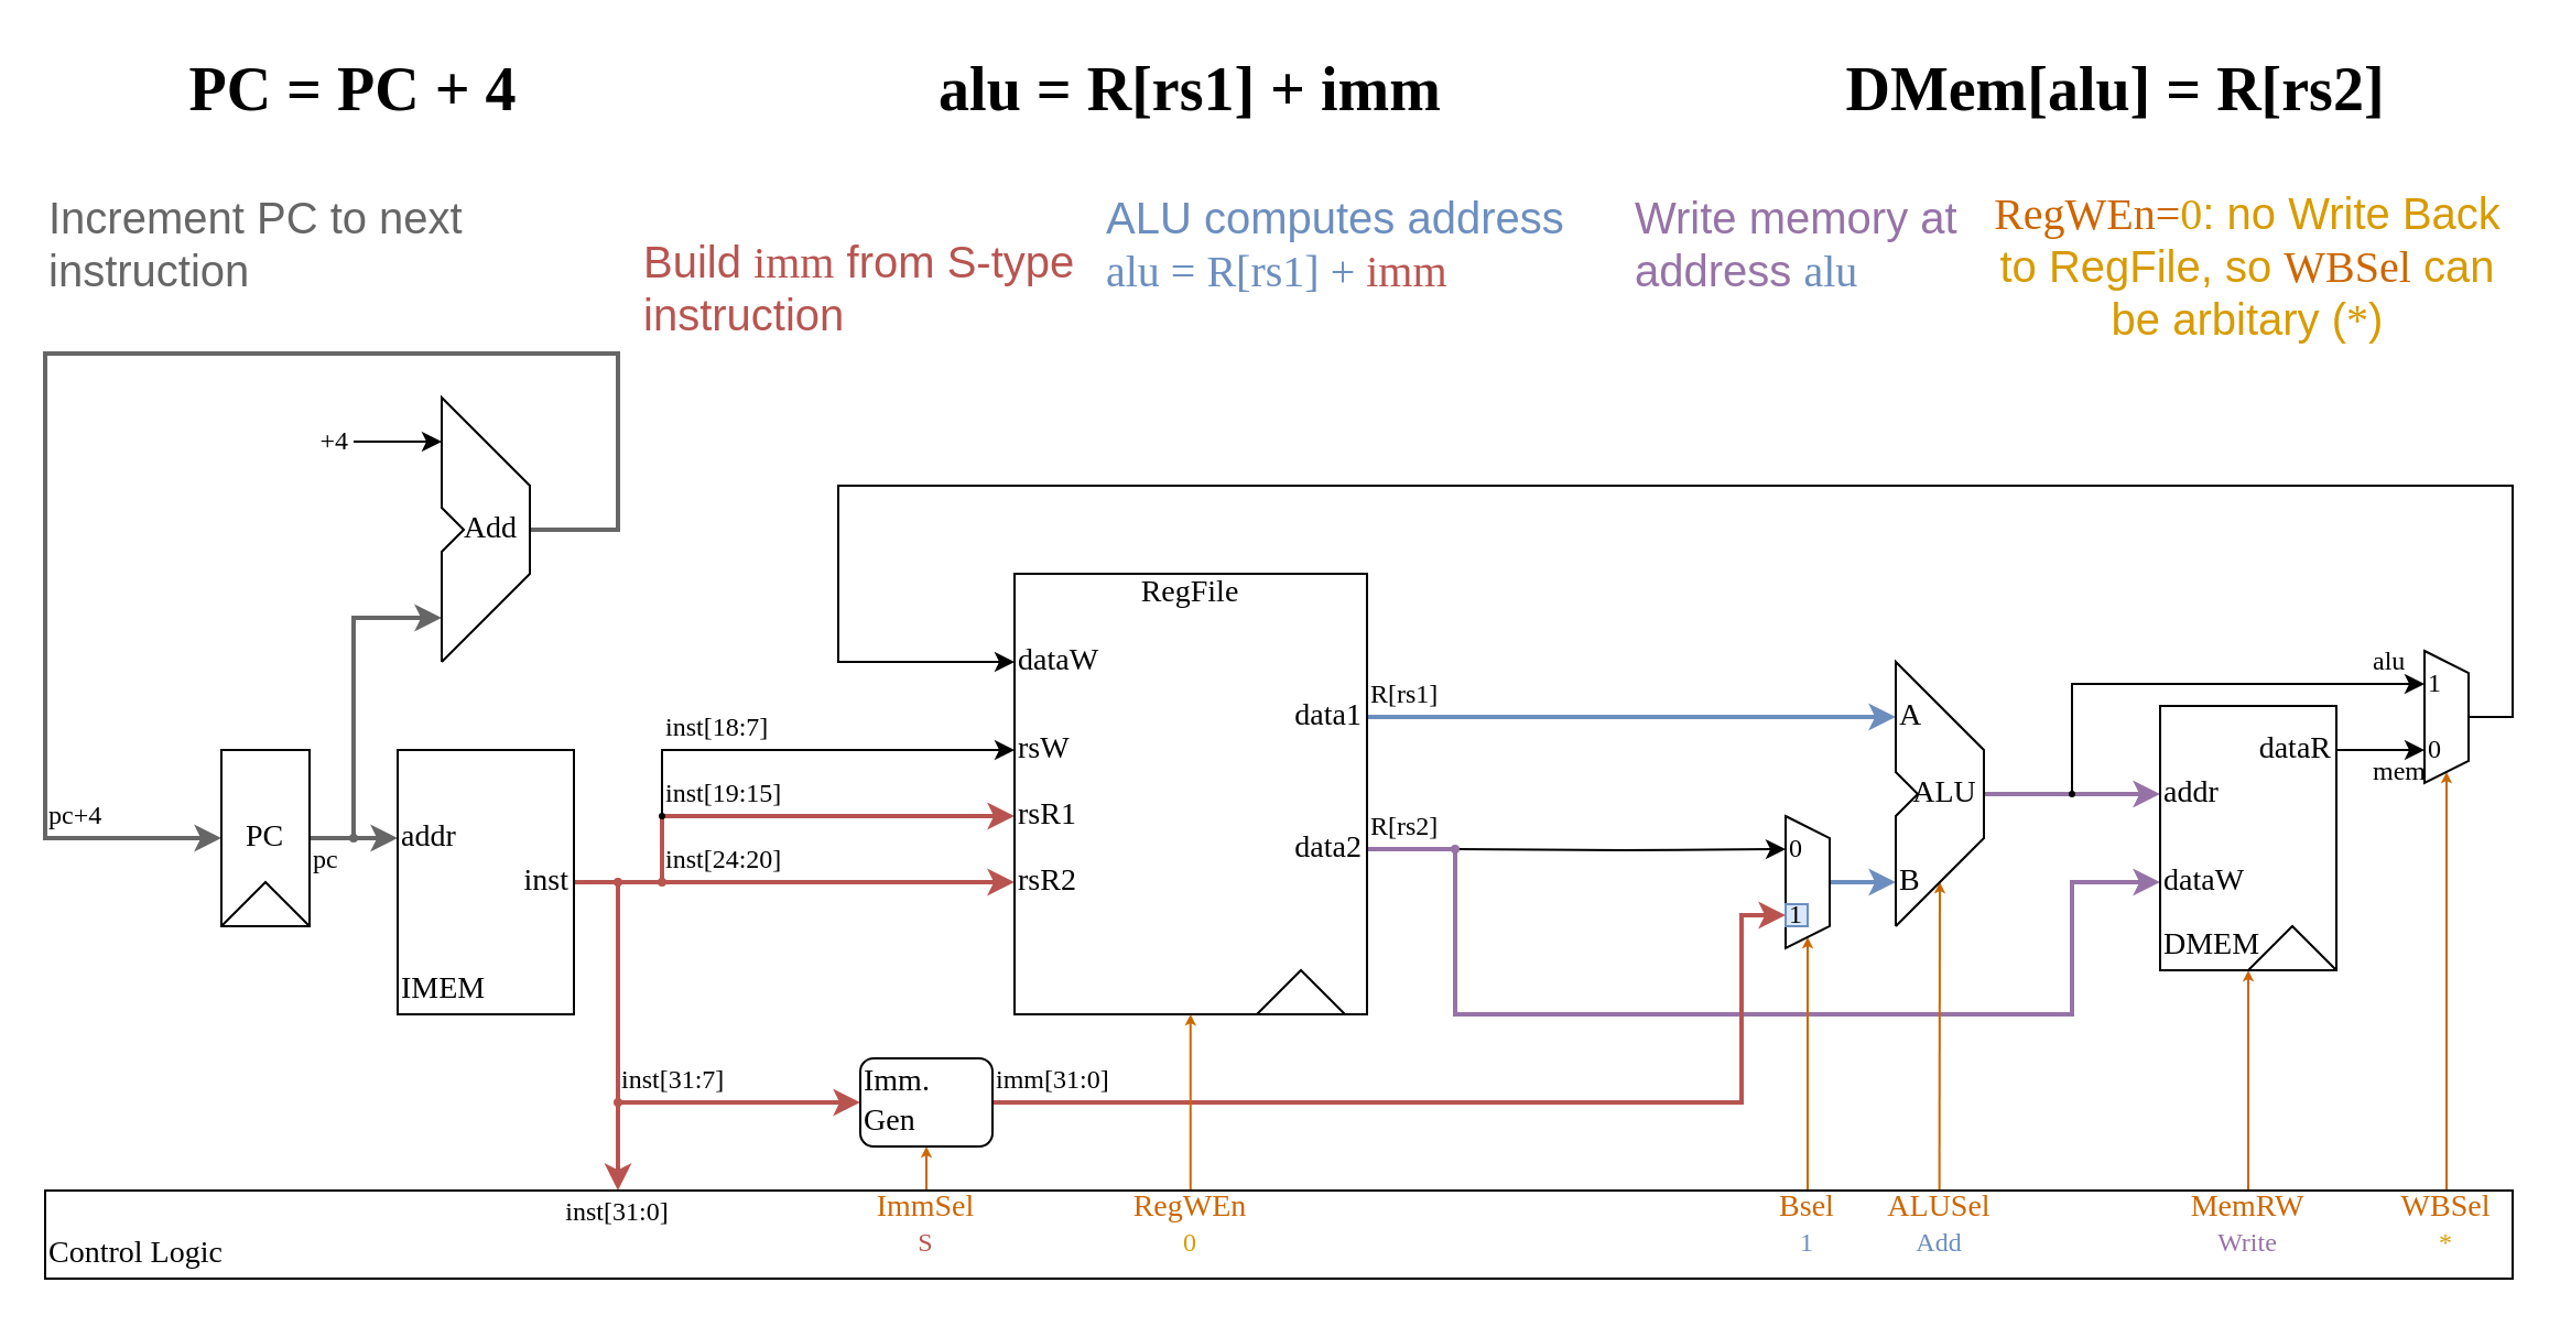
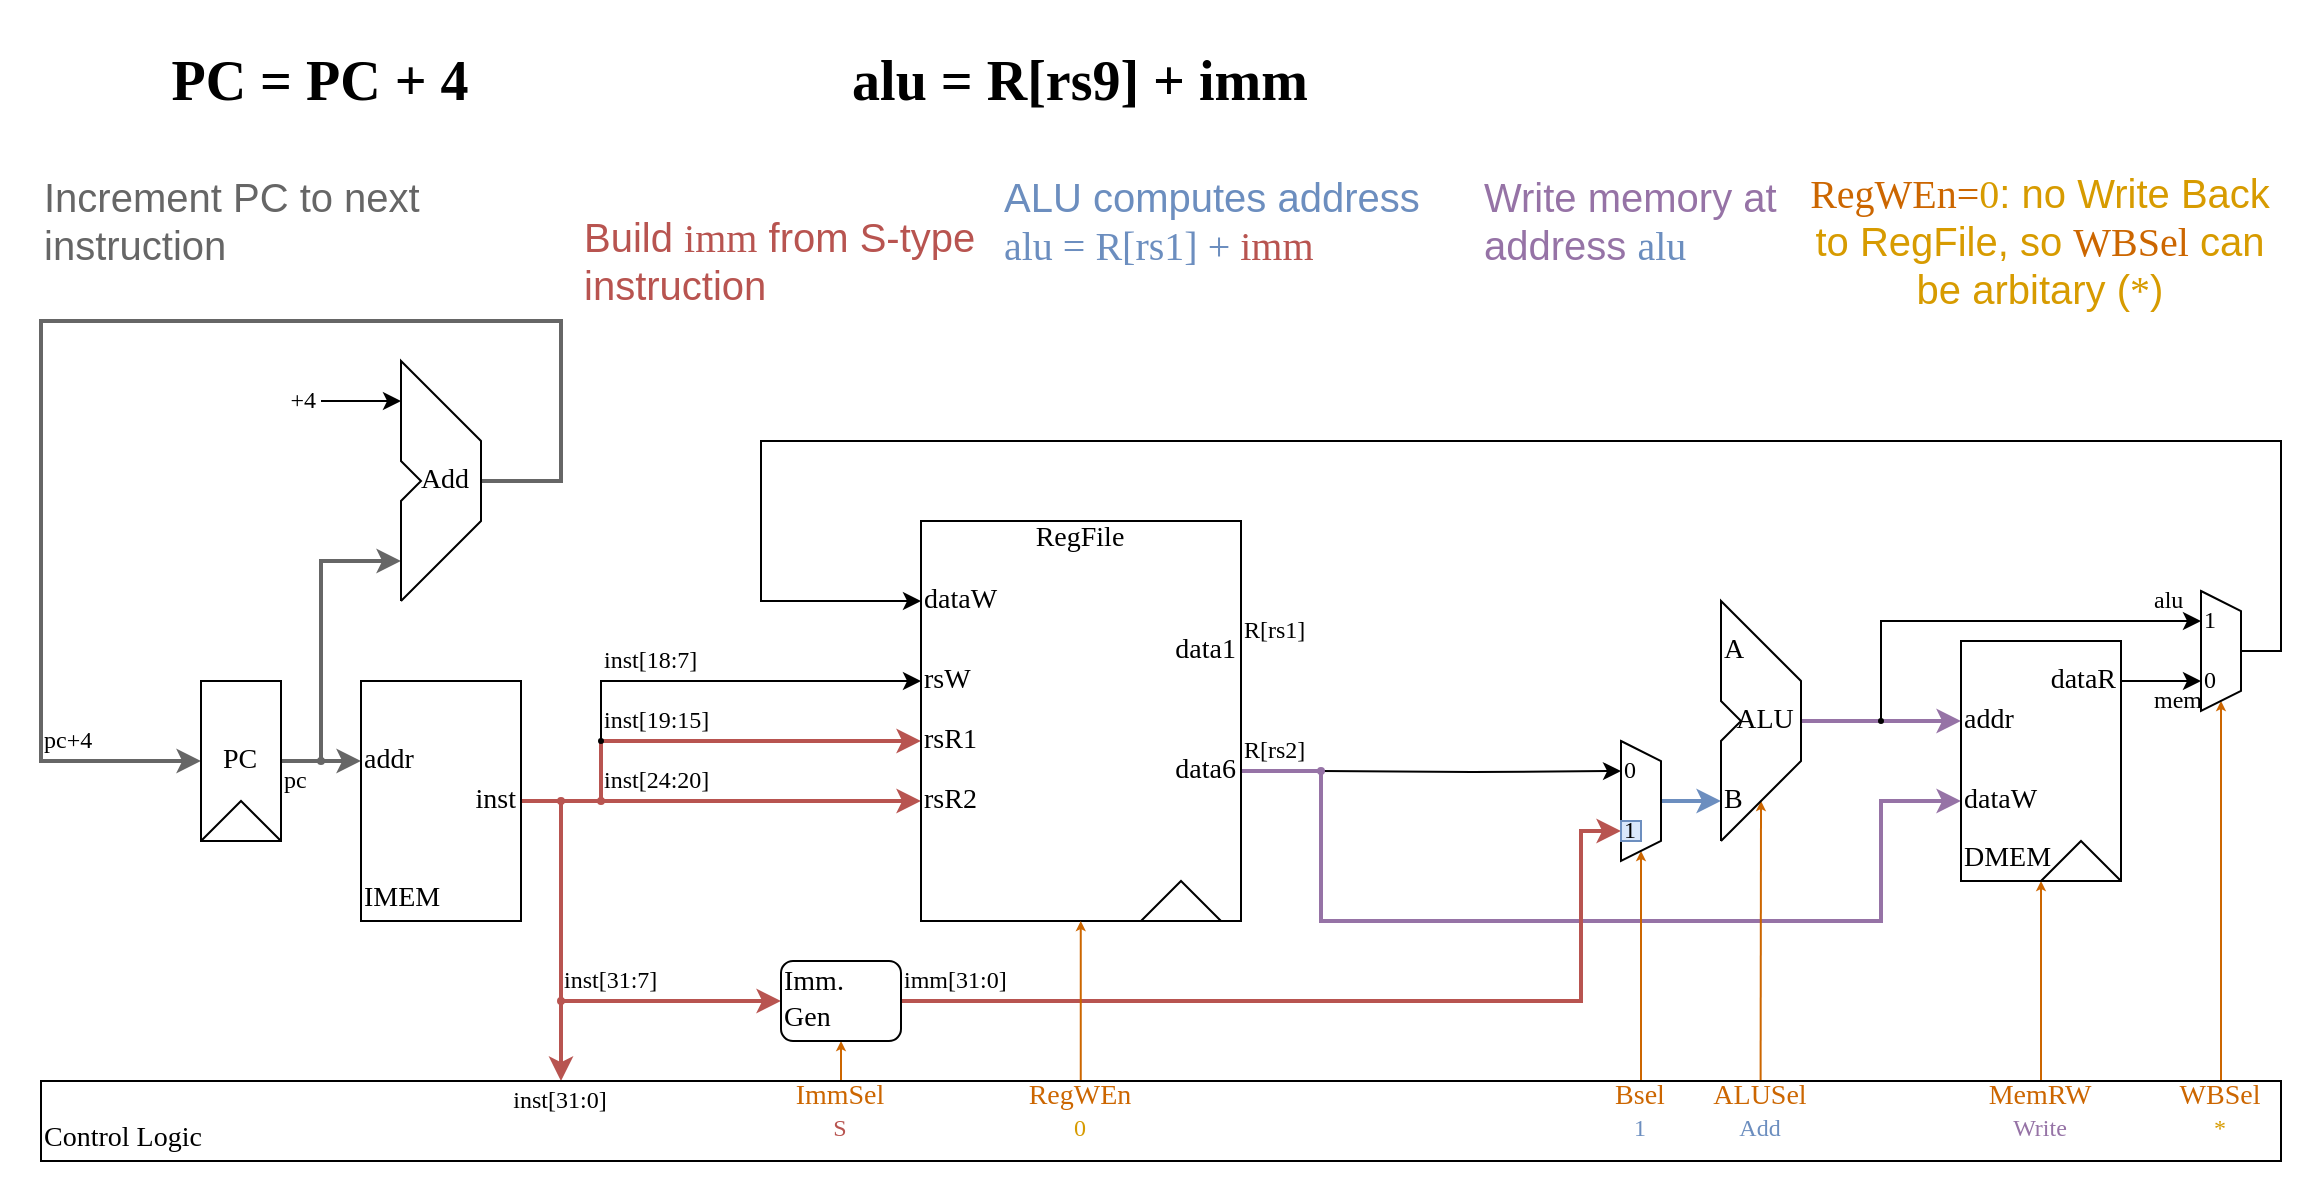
- <mxCell id="46" value="&lt;font style=&quot;font-size: 28px;&quot;&gt;alu = R[rs1] + imm&lt;/font&gt;" style="text;strokeColor=none;align=center;fillColor=none;html=1;verticalAlign=middle;whiteSpace=wrap;rounded=0;fontFamily=Ubuntu mono;fontStyle=1" parent="1" vertex="1"><mxGeometry x="300" y="20" width="480" height="40" as="geometry" /></mxCell>
+ <mxCell id="46" value="&lt;font style=&quot;font-size: 28px;&quot;&gt;alu = R[rs9] + imm&lt;/font&gt;" style="text;strokeColor=none;align=center;fillColor=none;html=1;verticalAlign=middle;whiteSpace=wrap;rounded=0;fontFamily=Ubuntu mono;fontStyle=1" parent="1" vertex="1"><mxGeometry x="300" y="20" width="480" height="40" as="geometry" /></mxCell>
- <mxCell id="74" value="&lt;font style=&quot;font-size: 28px;&quot;&gt;DMem[alu] = R[rs2]&lt;/font&gt;" style="text;strokeColor=none;align=center;fillColor=none;html=1;verticalAlign=middle;whiteSpace=wrap;rounded=0;fontFamily=Ubuntu mono;fontStyle=1" parent="1" vertex="1"><mxGeometry x="780" y="20" width="360" height="40" as="geometry" /></mxCell>
- <mxCell id="22" style="edgeStyle=orthogonalEdgeStyle;rounded=0;orthogonalLoop=1;jettySize=auto;html=1;entryX=0;entryY=0.5;entryDx=0;entryDy=0;fontFamily=Ubuntu mono;fillColor=#dae8fc;gradientColor=#7ea6e0;strokeColor=#6c8ebf;strokeWidth=2;" parent="1" source="29" target="86" edge="1"><mxGeometry relative="1" as="geometry" /></mxCell>
- <mxCell id="30" value="&lt;font style=&quot;font-size: 14px;&quot;&gt;data2&lt;/font&gt;" style="text;strokeColor=none;align=right;fillColor=none;html=1;verticalAlign=middle;whiteSpace=wrap;rounded=0;fontFamily=Ubuntu mono;" parent="23" vertex="1"><mxGeometry x="120" y="120" width="40" height="10" as="geometry" /></mxCell>
+ <mxCell id="30" value="&lt;font style=&quot;font-size: 14px;&quot;&gt;data6&lt;/font&gt;" style="text;strokeColor=none;align=right;fillColor=none;html=1;verticalAlign=middle;whiteSpace=wrap;rounded=0;fontFamily=Ubuntu mono;" parent="23" vertex="1"><mxGeometry x="120" y="120" width="40" height="10" as="geometry" /></mxCell>
